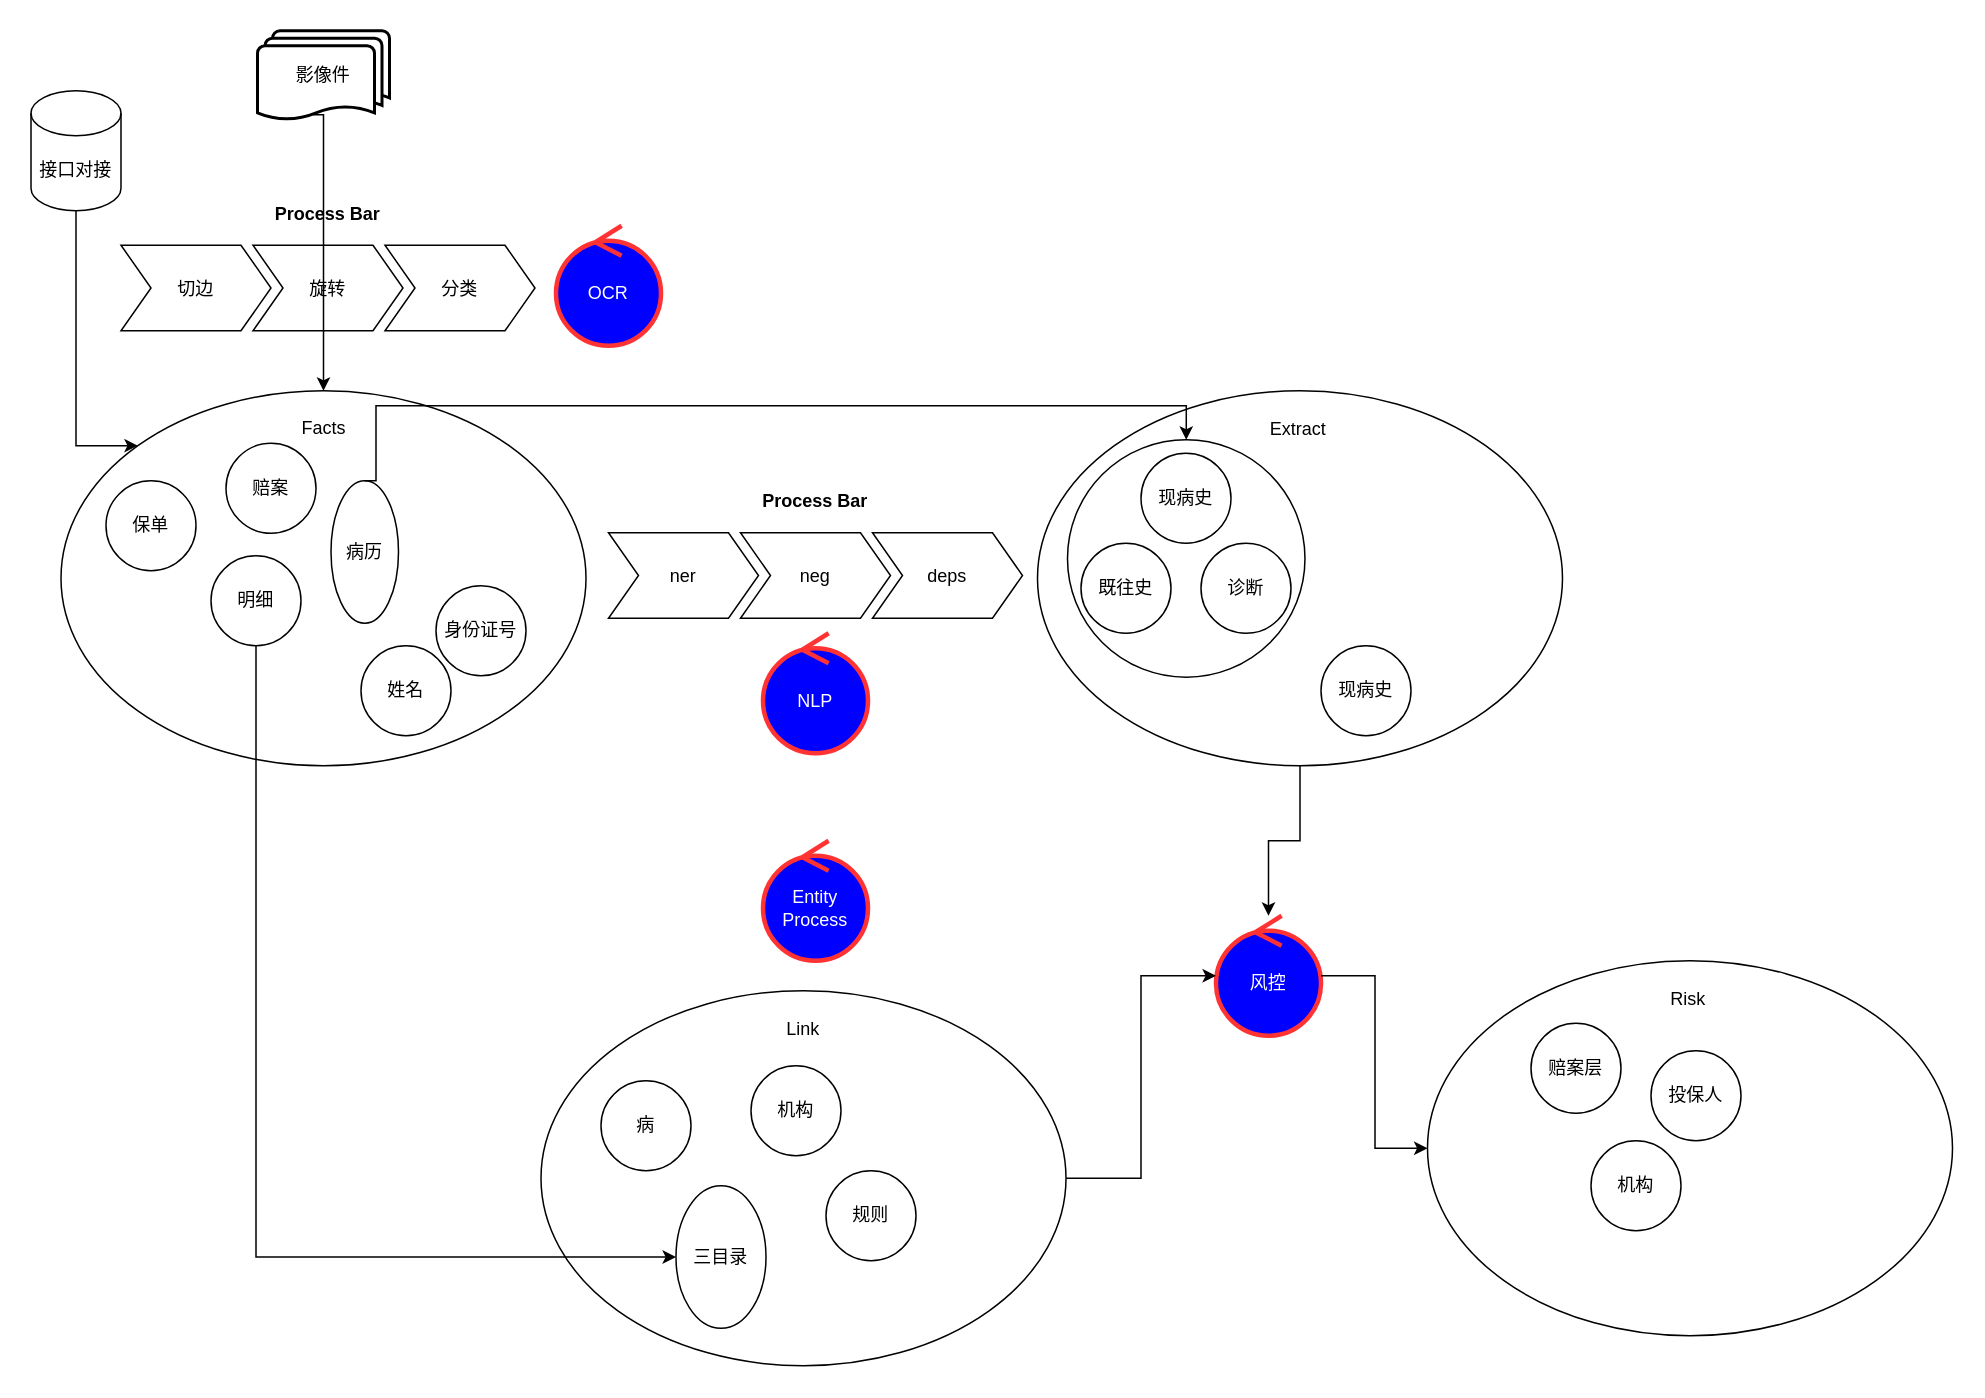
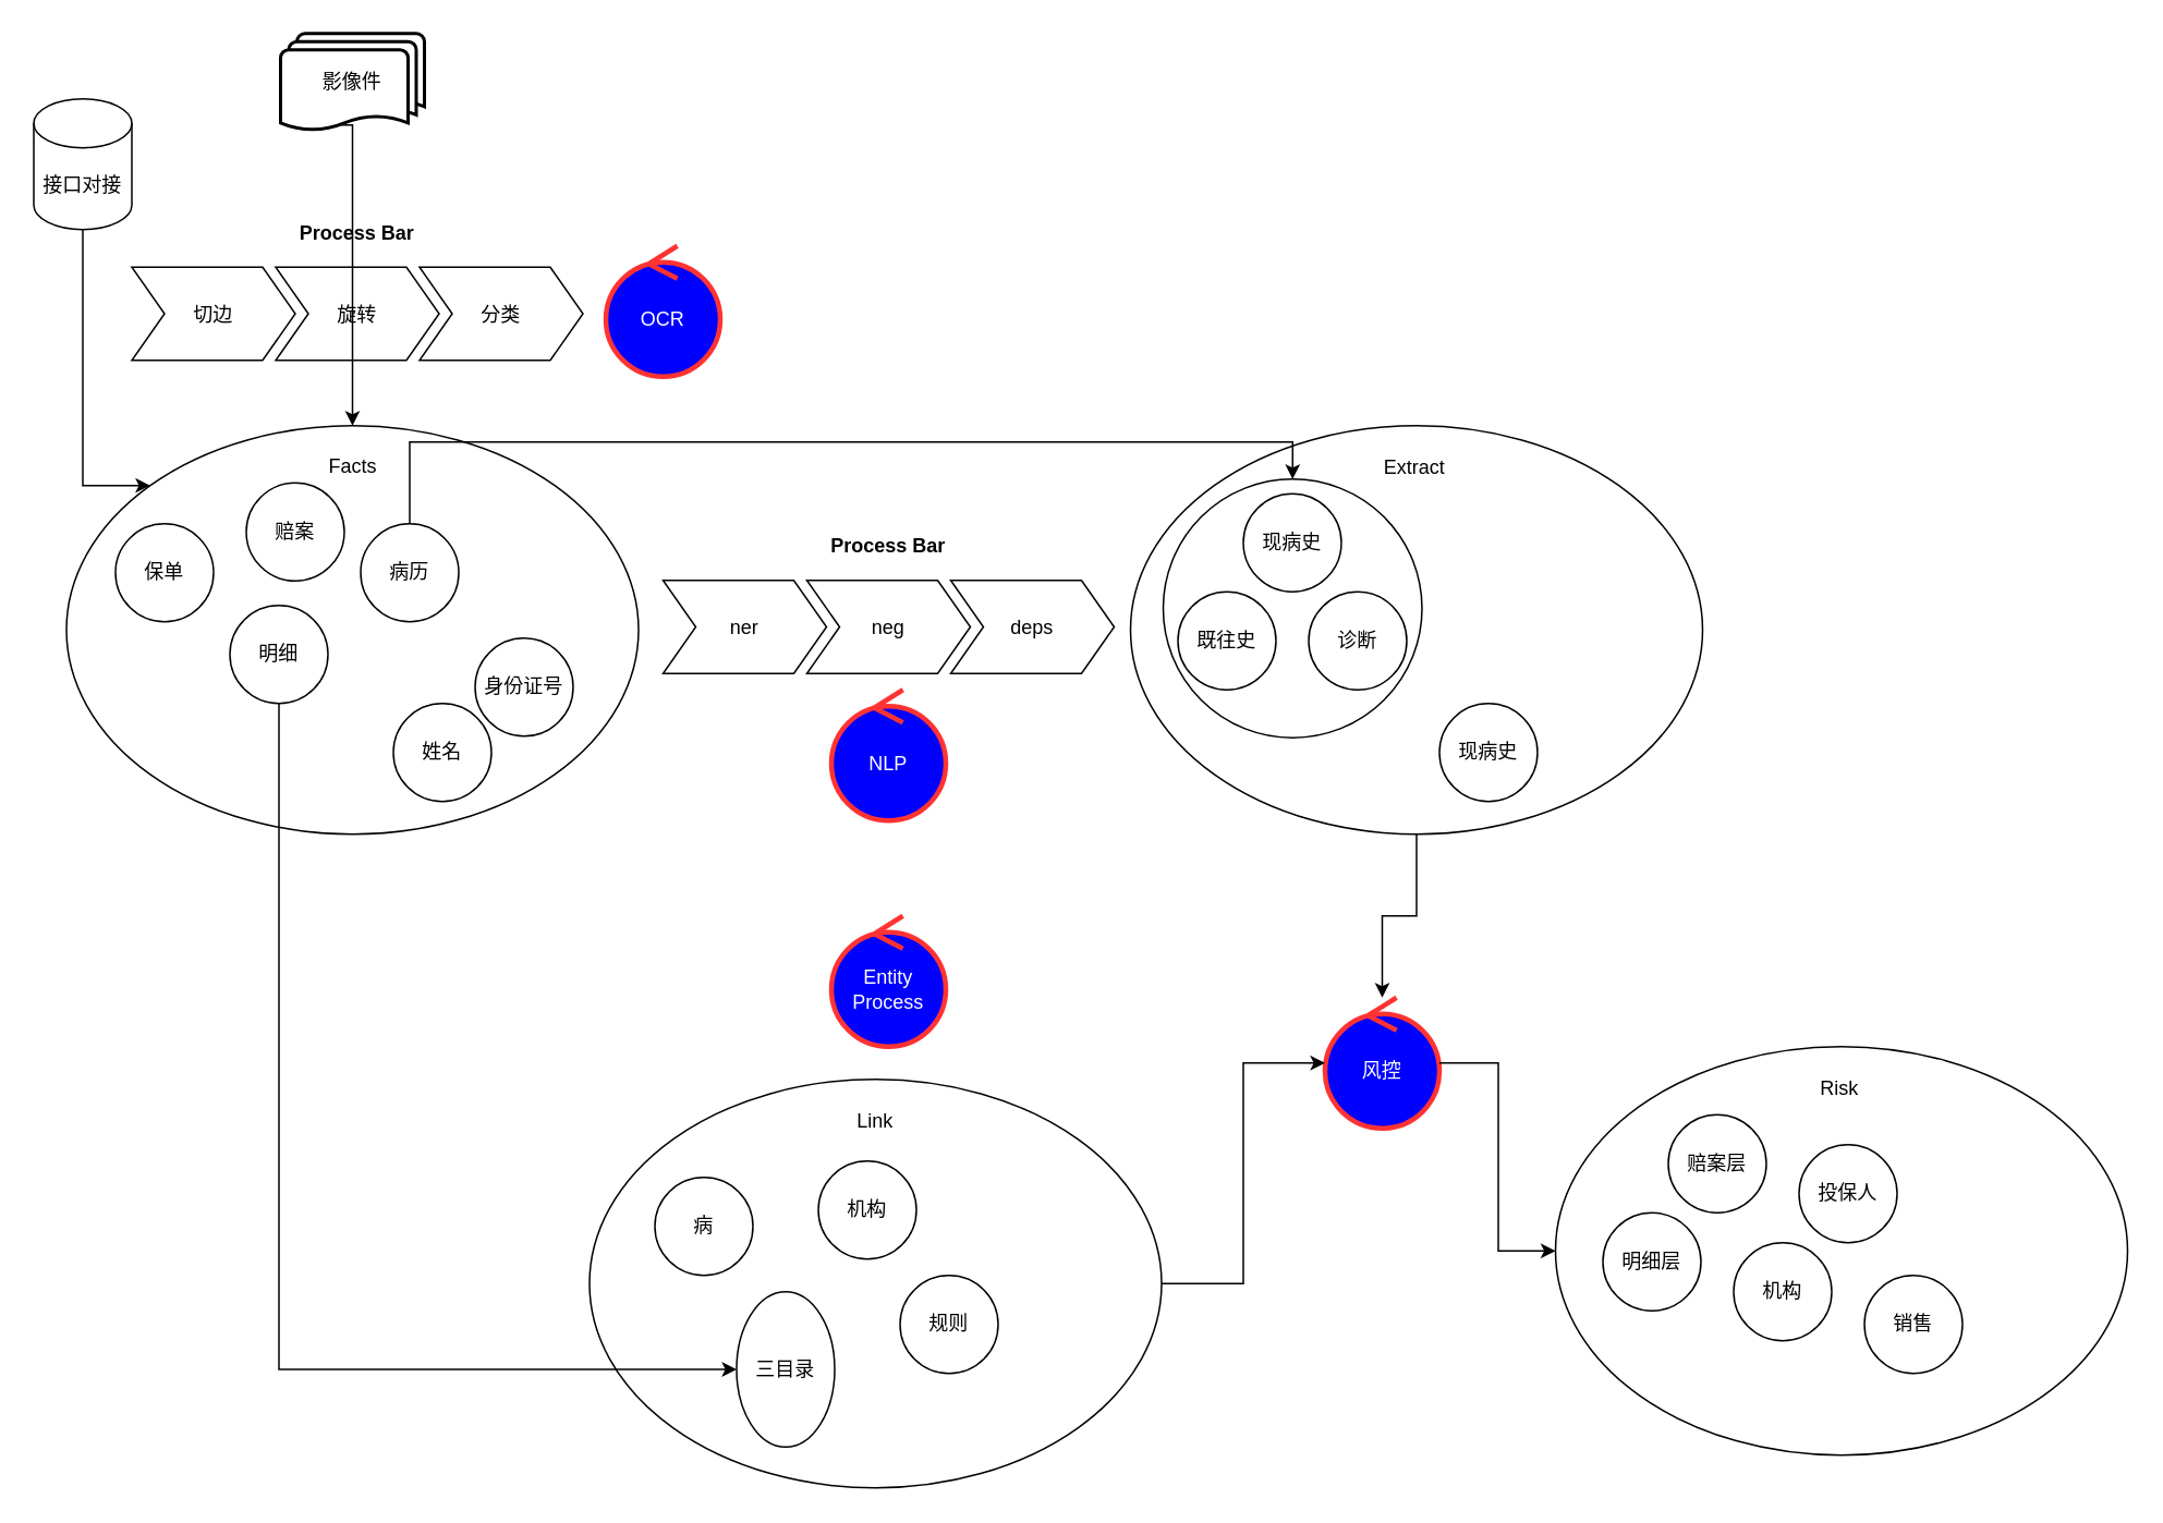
- <mxCell id="6" value="病历" style="ellipse;whiteSpace=wrap;html=1;aspect=fixed;" vertex="1" parent="1"><mxGeometry x="220" y="320" width="45" height="95" as="geometry" /></mxCell>
+ <mxCell id="6" value="病历" style="ellipse;whiteSpace=wrap;html=1;aspect=fixed;" vertex="1" parent="1"><mxGeometry x="220" y="320" width="60" height="60" as="geometry" /></mxCell>
+ <mxCell id="46" value="明细层" style="ellipse;whiteSpace=wrap;html=1;aspect=fixed;" vertex="1" parent="42"><mxGeometry x="30" y="101.67" width="60" height="60" as="geometry" /></mxCell>
+ <mxCell id="49" value="销售" style="ellipse;whiteSpace=wrap;html=1;aspect=fixed;" vertex="1" parent="42"><mxGeometry x="190" y="140" width="60" height="60" as="geometry" /></mxCell>
